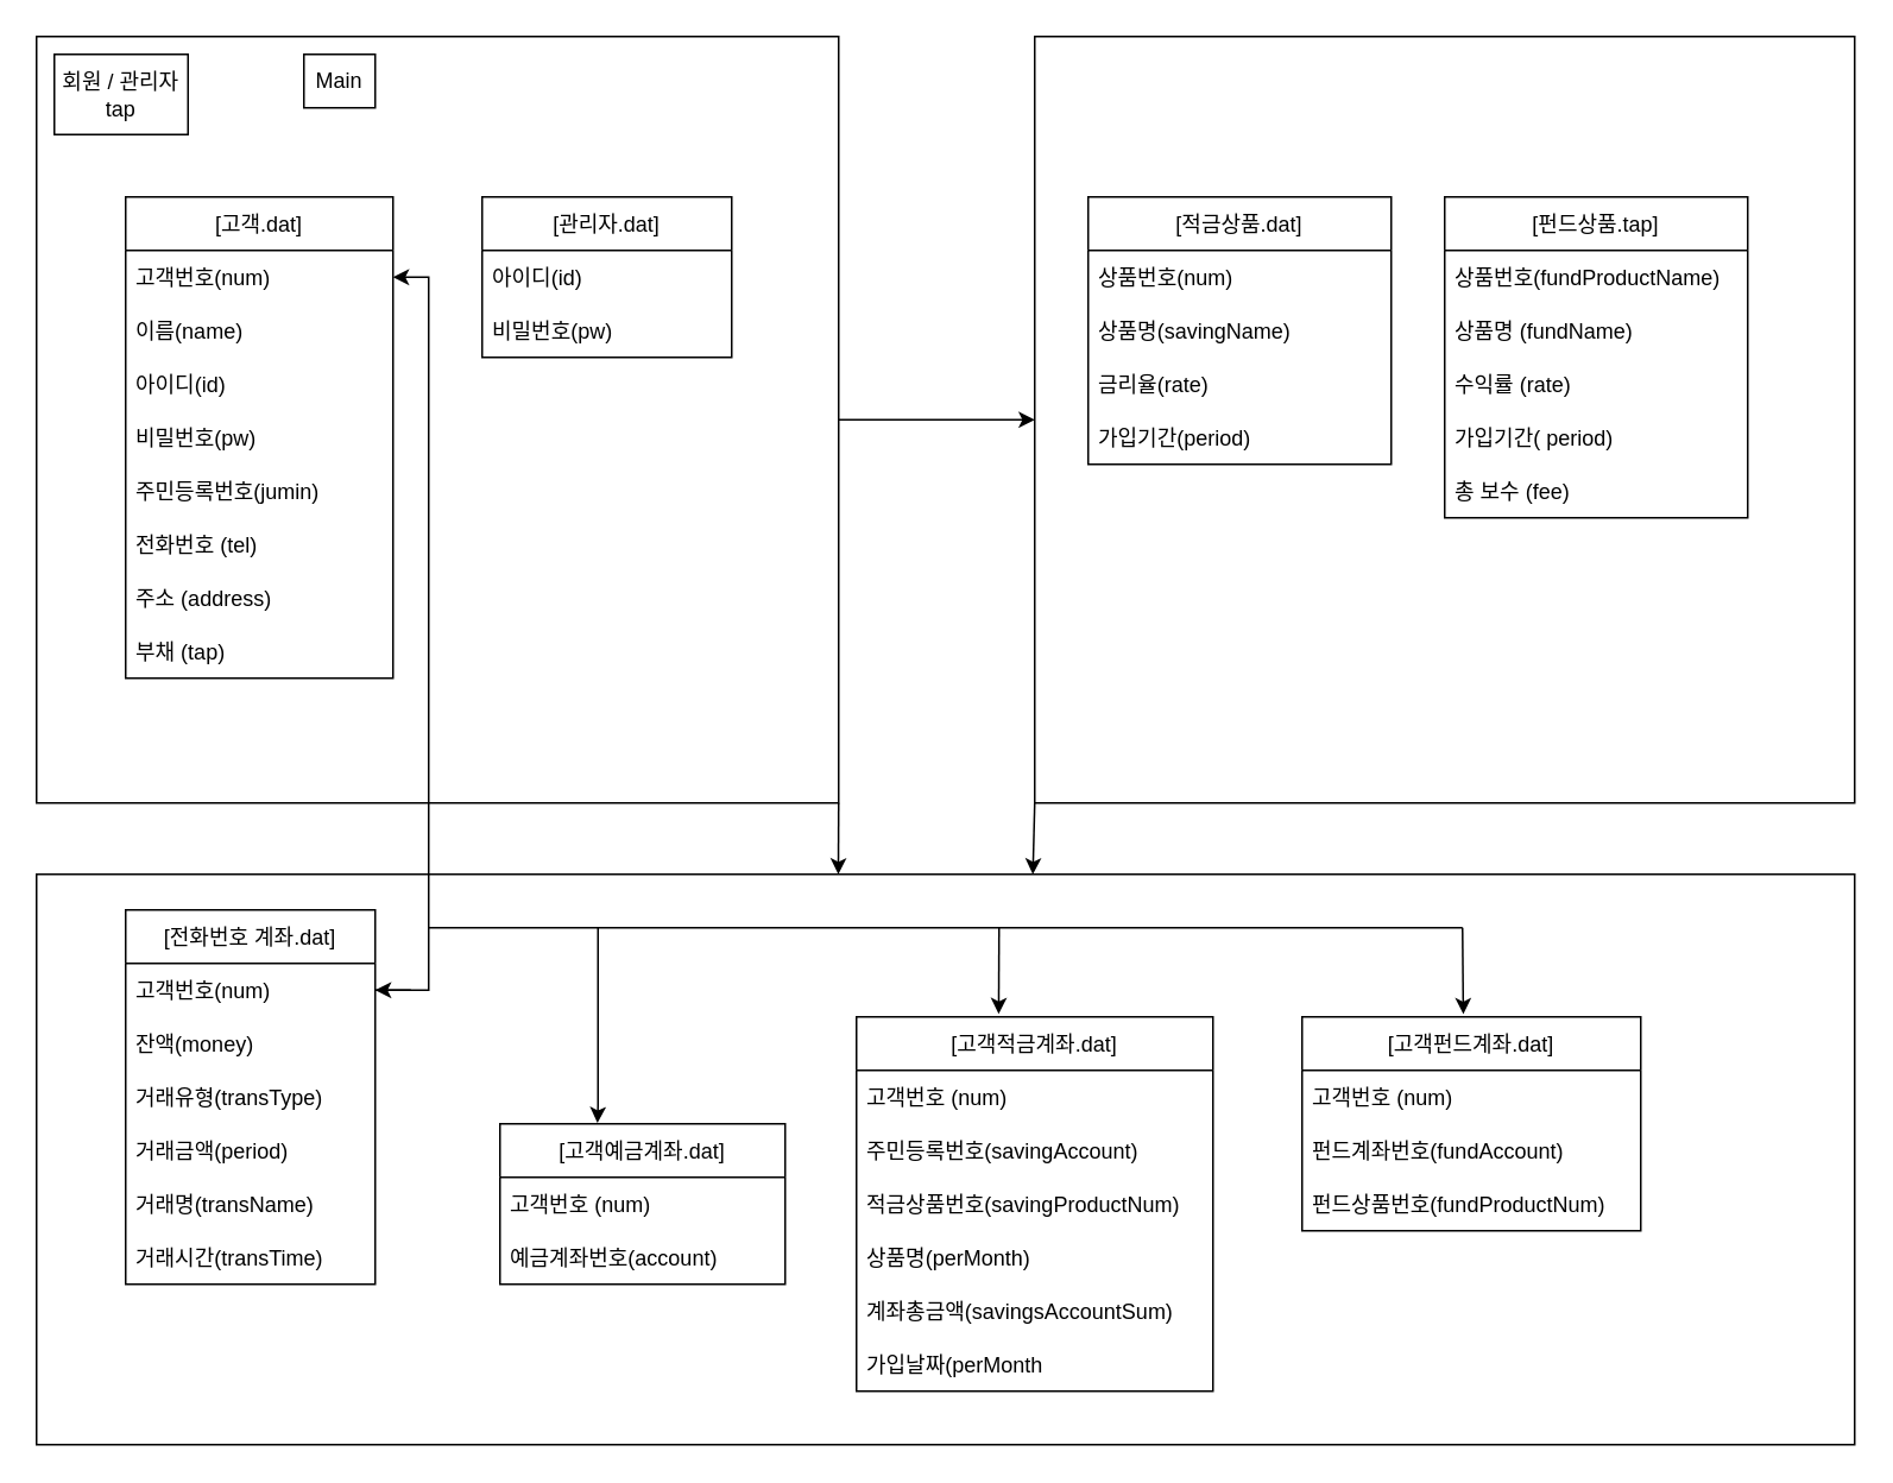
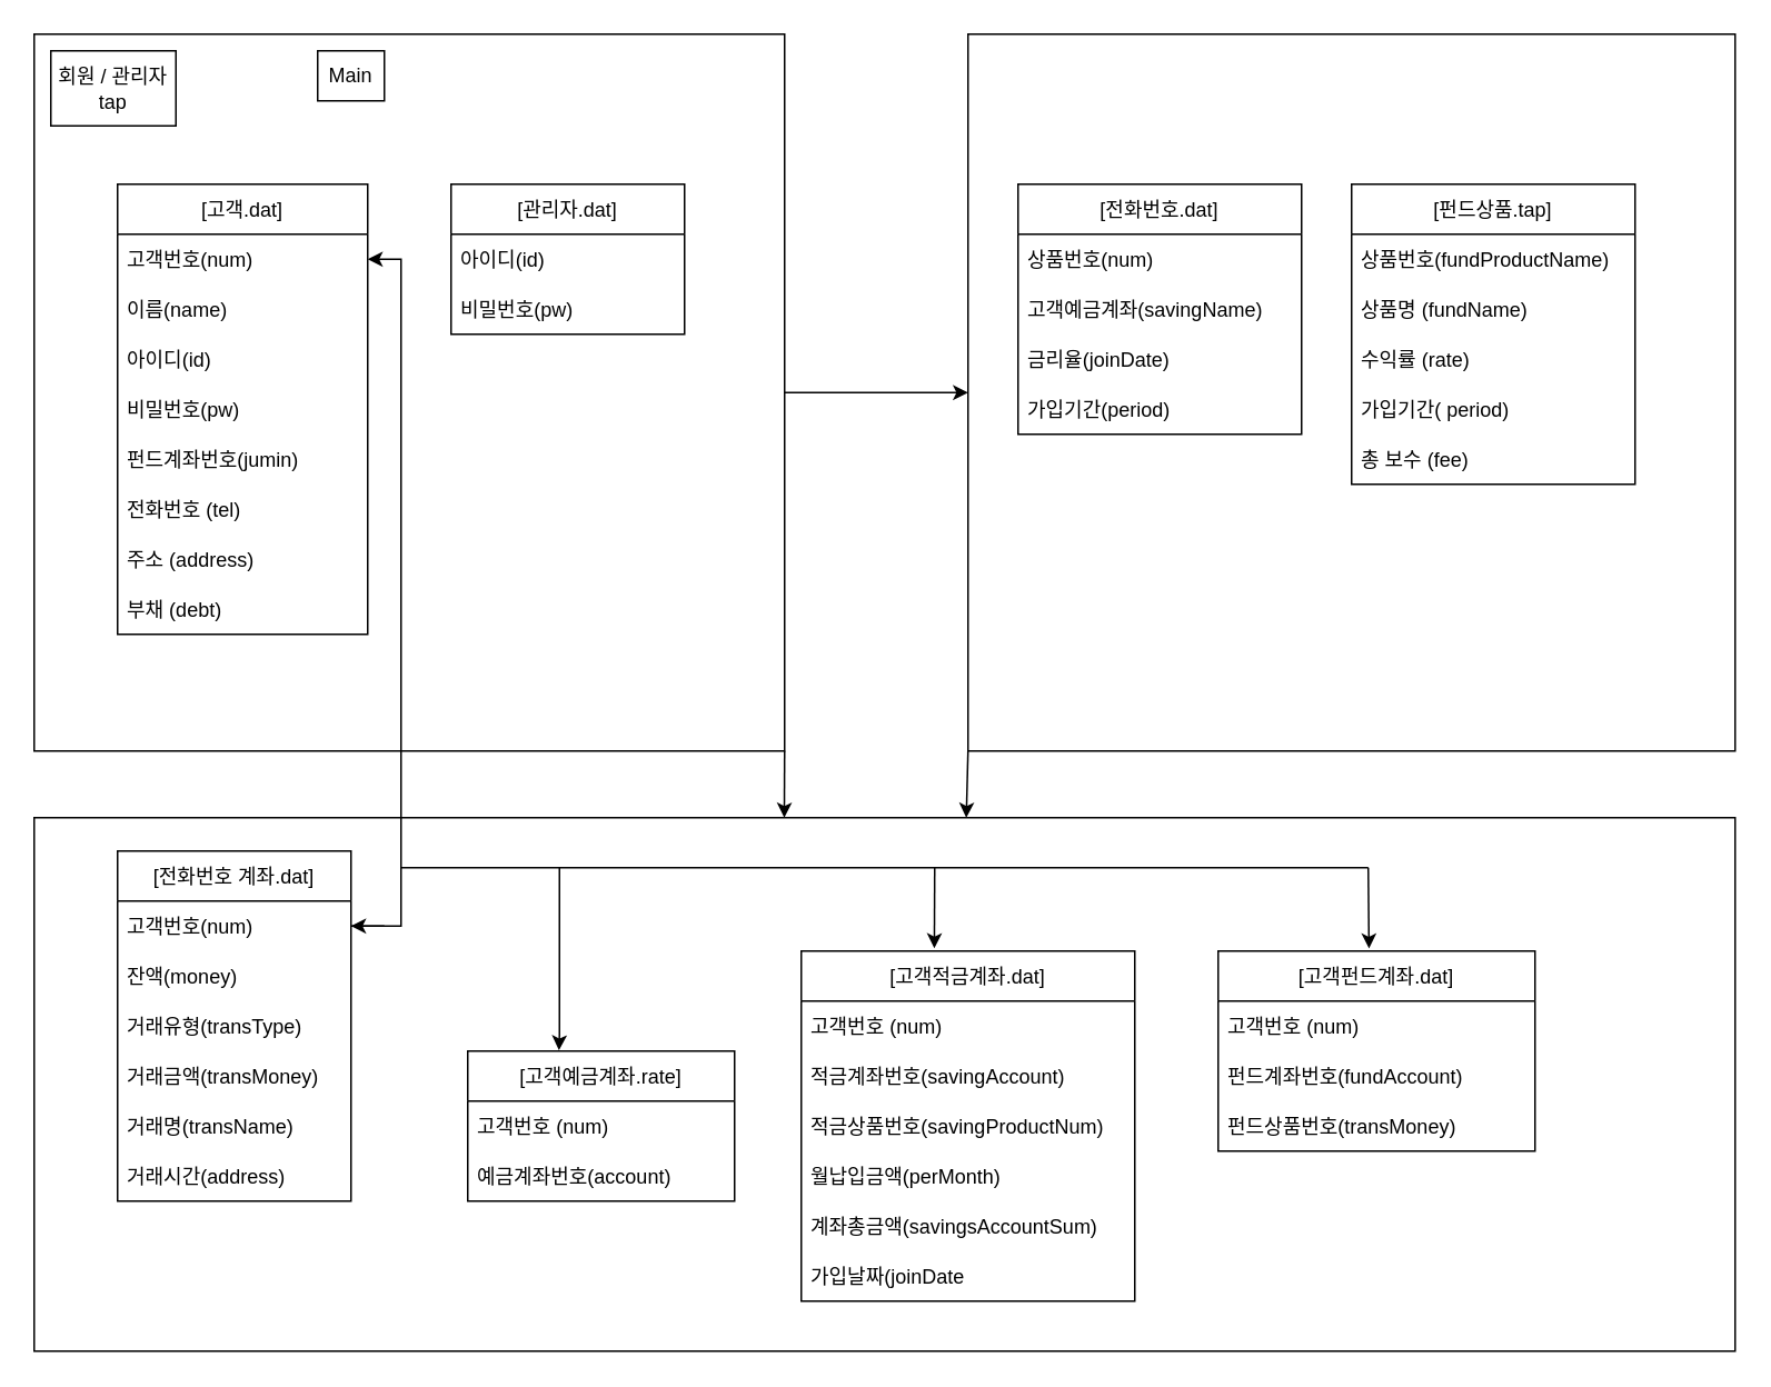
- <mxCell id="53" value="Main" style="rounded=0;whiteSpace=wrap;html=1;" parent="1" vertex="1"><mxGeometry x="170" y="30" width="40" height="30" as="geometry" /></mxCell>
+ <mxCell id="53" value="Main" style="rounded=0;whiteSpace=wrap;html=1;" parent="1" vertex="1"><mxGeometry x="190" y="30" width="40" height="30" as="geometry" /></mxCell>
- <mxCell id="19" value="[적금상품.dat]" style="swimlane;fontStyle=0;childLayout=stackLayout;horizontal=1;startSize=30;horizontalStack=0;resizeParent=1;resizeParentMax=0;resizeLast=0;collapsible=1;marginBottom=0;" parent="1" vertex="1"><mxGeometry x="610" y="110" width="170" height="150" as="geometry" /></mxCell>
+ <mxCell id="19" value="[전화번호.dat]" style="swimlane;fontStyle=0;childLayout=stackLayout;horizontal=1;startSize=30;horizontalStack=0;resizeParent=1;resizeParentMax=0;resizeLast=0;collapsible=1;marginBottom=0;" parent="1" vertex="1"><mxGeometry x="610" y="110" width="170" height="150" as="geometry" /></mxCell>
- <mxCell id="21" value="상품명(savingName)" style="text;strokeColor=none;fillColor=none;align=left;verticalAlign=middle;spacingLeft=4;spacingRight=4;overflow=hidden;points=[[0,0.5],[1,0.5]];portConstraint=eastwest;rotatable=0;" parent="19" vertex="1"><mxGeometry y="60" width="170" height="30" as="geometry" /></mxCell>
+ <mxCell id="21" value="고객예금계좌(savingName)" style="text;strokeColor=none;fillColor=none;align=left;verticalAlign=middle;spacingLeft=4;spacingRight=4;overflow=hidden;points=[[0,0.5],[1,0.5]];portConstraint=eastwest;rotatable=0;" parent="19" vertex="1"><mxGeometry y="60" width="170" height="30" as="geometry" /></mxCell>
- <mxCell id="22" value="금리율(rate)" style="text;strokeColor=none;fillColor=none;align=left;verticalAlign=middle;spacingLeft=4;spacingRight=4;overflow=hidden;points=[[0,0.5],[1,0.5]];portConstraint=eastwest;rotatable=0;" parent="19" vertex="1"><mxGeometry y="90" width="170" height="30" as="geometry" /></mxCell>
+ <mxCell id="22" value="금리율(joinDate)" style="text;strokeColor=none;fillColor=none;align=left;verticalAlign=middle;spacingLeft=4;spacingRight=4;overflow=hidden;points=[[0,0.5],[1,0.5]];portConstraint=eastwest;rotatable=0;" parent="19" vertex="1"><mxGeometry y="90" width="170" height="30" as="geometry" /></mxCell>
- <mxCell id="9" value="주민등록번호(jumin)" style="text;strokeColor=none;fillColor=none;align=left;verticalAlign=middle;spacingLeft=4;spacingRight=4;overflow=hidden;points=[[0,0.5],[1,0.5]];portConstraint=eastwest;rotatable=0;" parent="4" vertex="1"><mxGeometry y="150" width="150" height="30" as="geometry" /></mxCell>
+ <mxCell id="9" value="펀드계좌번호(jumin)" style="text;strokeColor=none;fillColor=none;align=left;verticalAlign=middle;spacingLeft=4;spacingRight=4;overflow=hidden;points=[[0,0.5],[1,0.5]];portConstraint=eastwest;rotatable=0;" parent="4" vertex="1"><mxGeometry y="150" width="150" height="30" as="geometry" /></mxCell>
- <mxCell id="12" value="부채 (tap)" style="text;strokeColor=none;fillColor=none;align=left;verticalAlign=middle;spacingLeft=4;spacingRight=4;overflow=hidden;points=[[0,0.5],[1,0.5]];portConstraint=eastwest;rotatable=0;" parent="4" vertex="1"><mxGeometry y="240" width="150" height="30" as="geometry" /></mxCell>
+ <mxCell id="12" value="부채 (debt)" style="text;strokeColor=none;fillColor=none;align=left;verticalAlign=middle;spacingLeft=4;spacingRight=4;overflow=hidden;points=[[0,0.5],[1,0.5]];portConstraint=eastwest;rotatable=0;" parent="4" vertex="1"><mxGeometry y="240" width="150" height="30" as="geometry" /></mxCell>
- <mxCell id="35" value="거래금액(period)" style="text;strokeColor=none;fillColor=none;align=left;verticalAlign=middle;spacingLeft=4;spacingRight=4;overflow=hidden;points=[[0,0.5],[1,0.5]];portConstraint=eastwest;rotatable=0;" parent="31" vertex="1"><mxGeometry y="120" width="140" height="30" as="geometry" /></mxCell>
+ <mxCell id="35" value="거래금액(transMoney)" style="text;strokeColor=none;fillColor=none;align=left;verticalAlign=middle;spacingLeft=4;spacingRight=4;overflow=hidden;points=[[0,0.5],[1,0.5]];portConstraint=eastwest;rotatable=0;" parent="31" vertex="1"><mxGeometry y="120" width="140" height="30" as="geometry" /></mxCell>
- <mxCell id="39" value="[고객예금계좌.dat]" style="swimlane;fontStyle=0;childLayout=stackLayout;horizontal=1;startSize=30;horizontalStack=0;resizeParent=1;resizeParentMax=0;resizeLast=0;collapsible=1;marginBottom=0;" parent="1" vertex="1"><mxGeometry x="280" y="630" width="160" height="90" as="geometry" /></mxCell>
+ <mxCell id="39" value="[고객예금계좌.rate]" style="swimlane;fontStyle=0;childLayout=stackLayout;horizontal=1;startSize=30;horizontalStack=0;resizeParent=1;resizeParentMax=0;resizeLast=0;collapsible=1;marginBottom=0;" parent="1" vertex="1"><mxGeometry x="280" y="630" width="160" height="90" as="geometry" /></mxCell>
- <mxCell id="44" value="주민등록번호(savingAccount)" style="text;strokeColor=none;fillColor=none;align=left;verticalAlign=middle;spacingLeft=4;spacingRight=4;overflow=hidden;points=[[0,0.5],[1,0.5]];portConstraint=eastwest;rotatable=0;" parent="42" vertex="1"><mxGeometry y="60" width="200" height="30" as="geometry" /></mxCell>
+ <mxCell id="44" value="적금계좌번호(savingAccount)" style="text;strokeColor=none;fillColor=none;align=left;verticalAlign=middle;spacingLeft=4;spacingRight=4;overflow=hidden;points=[[0,0.5],[1,0.5]];portConstraint=eastwest;rotatable=0;" parent="42" vertex="1"><mxGeometry y="60" width="200" height="30" as="geometry" /></mxCell>
- <mxCell id="52" value="펀드상품번호(fundProductNum)" style="text;strokeColor=none;fillColor=none;align=left;verticalAlign=middle;spacingLeft=4;spacingRight=4;overflow=hidden;points=[[0,0.5],[1,0.5]];portConstraint=eastwest;rotatable=0;" parent="49" vertex="1"><mxGeometry y="90" width="190" height="30" as="geometry" /></mxCell>
+ <mxCell id="52" value="펀드상품번호(transMoney)" style="text;strokeColor=none;fillColor=none;align=left;verticalAlign=middle;spacingLeft=4;spacingRight=4;overflow=hidden;points=[[0,0.5],[1,0.5]];portConstraint=eastwest;rotatable=0;" parent="49" vertex="1"><mxGeometry y="90" width="190" height="30" as="geometry" /></mxCell>
- <mxCell id="37" value="거래시간(transTime)" style="text;strokeColor=none;fillColor=none;align=left;verticalAlign=middle;spacingLeft=4;spacingRight=4;overflow=hidden;points=[[0,0.5],[1,0.5]];portConstraint=eastwest;rotatable=0;" parent="31" vertex="1"><mxGeometry y="180" width="140" height="30" as="geometry" /></mxCell>
+ <mxCell id="37" value="거래시간(address)" style="text;strokeColor=none;fillColor=none;align=left;verticalAlign=middle;spacingLeft=4;spacingRight=4;overflow=hidden;points=[[0,0.5],[1,0.5]];portConstraint=eastwest;rotatable=0;" parent="31" vertex="1"><mxGeometry y="180" width="140" height="30" as="geometry" /></mxCell>
- <mxCell id="46" value="상품명(perMonth)" style="text;strokeColor=none;fillColor=none;align=left;verticalAlign=middle;spacingLeft=4;spacingRight=4;overflow=hidden;points=[[0,0.5],[1,0.5]];portConstraint=eastwest;rotatable=0;" vertex="1" parent="42"><mxGeometry y="120" width="200" height="30" as="geometry" /></mxCell>
+ <mxCell id="46" value="월납입금액(perMonth)" style="text;strokeColor=none;fillColor=none;align=left;verticalAlign=middle;spacingLeft=4;spacingRight=4;overflow=hidden;points=[[0,0.5],[1,0.5]];portConstraint=eastwest;rotatable=0;" vertex="1" parent="42"><mxGeometry y="120" width="200" height="30" as="geometry" /></mxCell>
- <mxCell id="48" value="가입날짜(perMonth" style="text;strokeColor=none;fillColor=none;align=left;verticalAlign=middle;spacingLeft=4;spacingRight=4;overflow=hidden;points=[[0,0.5],[1,0.5]];portConstraint=eastwest;rotatable=0;" vertex="1" parent="42"><mxGeometry y="180" width="200" height="30" as="geometry" /></mxCell>
+ <mxCell id="48" value="가입날짜(joinDate" style="text;strokeColor=none;fillColor=none;align=left;verticalAlign=middle;spacingLeft=4;spacingRight=4;overflow=hidden;points=[[0,0.5],[1,0.5]];portConstraint=eastwest;rotatable=0;" vertex="1" parent="42"><mxGeometry y="180" width="200" height="30" as="geometry" /></mxCell>
